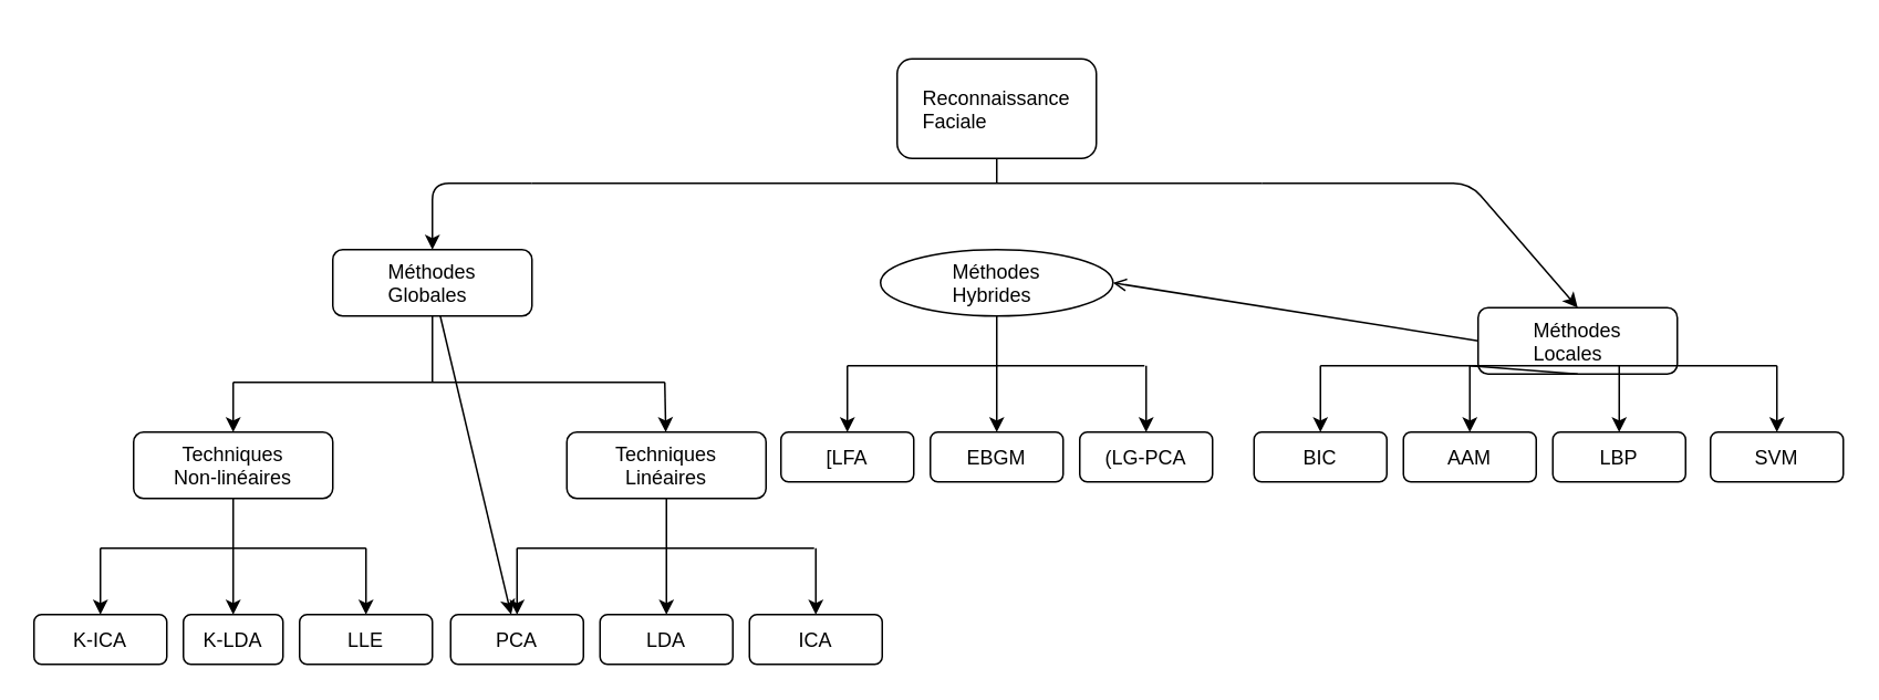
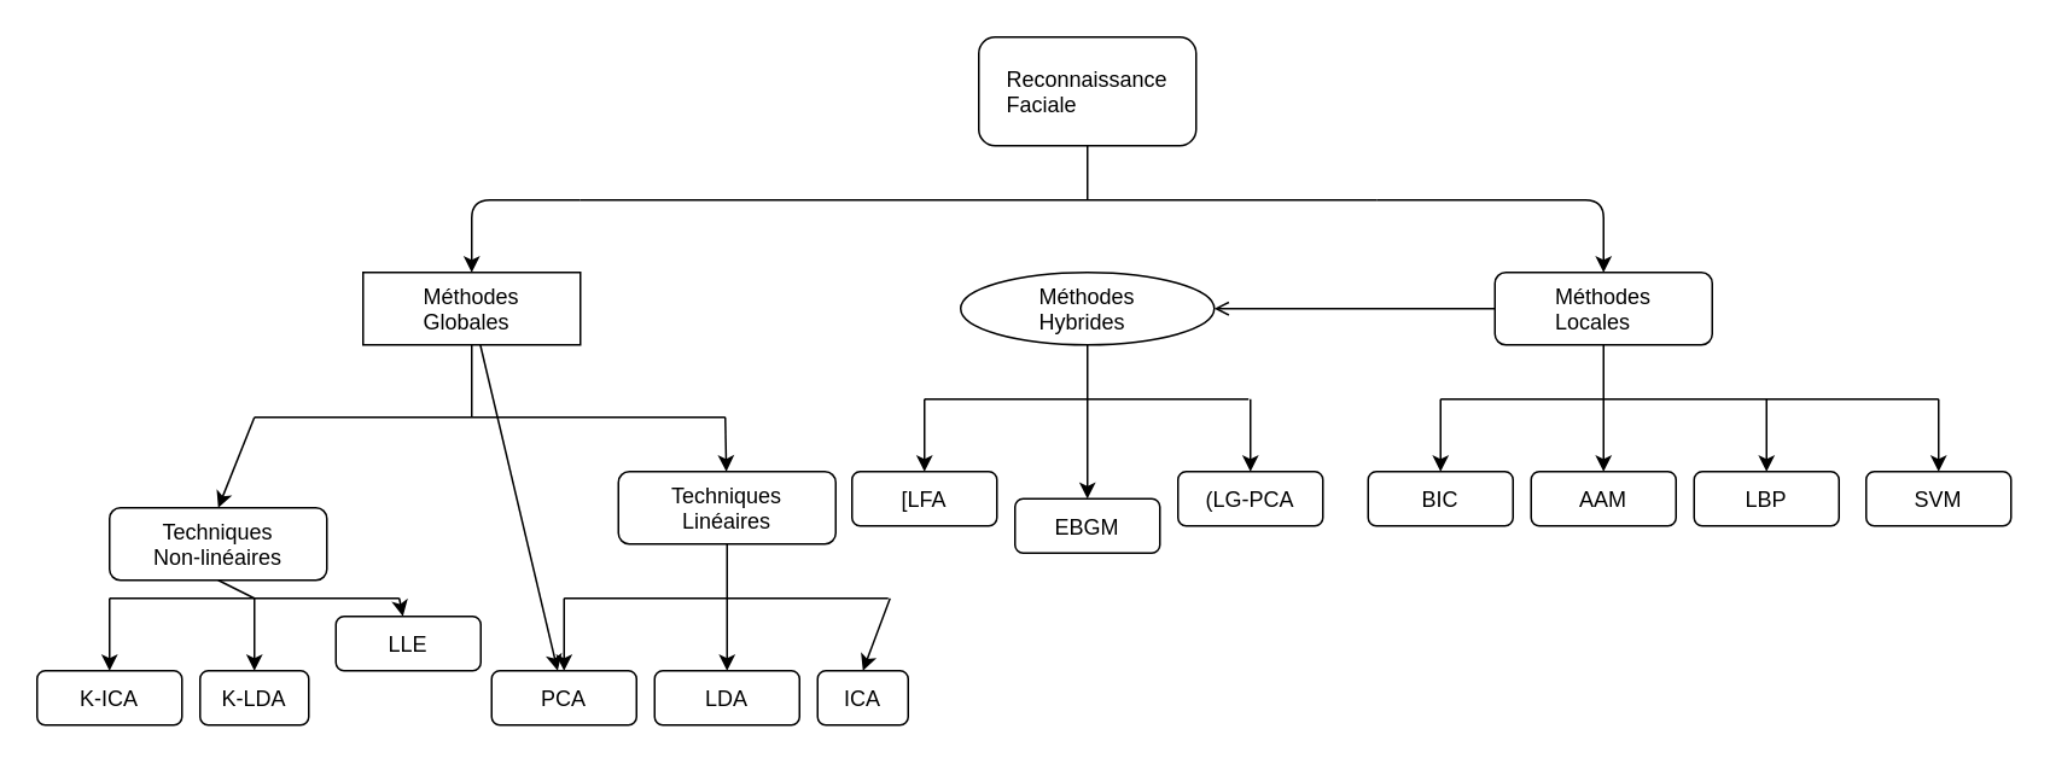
- <mxCell id="2" value="&lt;p style=&quot;margin: 0px; font-variant-numeric: normal; font-variant-east-asian: normal; font-stretch: normal; line-height: normal; text-align: start;&quot; class=&quot;p1&quot;&gt;&lt;font&gt;Reconnaissance&lt;/font&gt;&lt;/p&gt;&lt;p style=&quot;margin: 0px; font-variant-numeric: normal; font-variant-east-asian: normal; font-stretch: normal; line-height: normal; text-align: start;&quot; class=&quot;p1&quot;&gt;&lt;font&gt;Faciale&lt;/font&gt;&lt;/p&gt;" style="rounded=1;whiteSpace=wrap;html=1;labelBackgroundColor=none;labelBorderColor=none;fillColor=none;strokeColor=#000000;fontColor=#000000;" vertex="1" parent="1"><mxGeometry x="540" y="35" width="120" height="60" as="geometry" /></mxCell>
+ <mxCell id="2" value="&lt;p style=&quot;margin: 0px; font-variant-numeric: normal; font-variant-east-asian: normal; font-stretch: normal; line-height: normal; text-align: start;&quot; class=&quot;p1&quot;&gt;&lt;font&gt;Reconnaissance&lt;/font&gt;&lt;/p&gt;&lt;p style=&quot;margin: 0px; font-variant-numeric: normal; font-variant-east-asian: normal; font-stretch: normal; line-height: normal; text-align: start;&quot; class=&quot;p1&quot;&gt;&lt;font&gt;Faciale&lt;/font&gt;&lt;/p&gt;" style="rounded=1;whiteSpace=wrap;html=1;labelBackgroundColor=none;labelBorderColor=none;fillColor=none;strokeColor=#000000;fontColor=#000000;" vertex="1" parent="1"><mxGeometry x="540" y="20" width="120" height="60" as="geometry" /></mxCell>
- <mxCell id="9" value="&lt;p style=&quot;margin: 0px; font-variant-numeric: normal; font-variant-east-asian: normal; font-stretch: normal; line-height: normal; text-align: start;&quot; class=&quot;p1&quot;&gt;Méthodes&lt;/p&gt;&lt;p style=&quot;margin: 0px; font-variant-numeric: normal; font-variant-east-asian: normal; font-stretch: normal; line-height: normal; text-align: start;&quot; class=&quot;p1&quot;&gt;Globales&lt;/p&gt;" style="rounded=1;whiteSpace=wrap;html=1;labelBackgroundColor=none;labelBorderColor=none;fillColor=none;strokeColor=#000000;fontColor=#000000;" vertex="1" parent="1"><mxGeometry x="200" y="150" width="120" height="40" as="geometry" /></mxCell>
+ <mxCell id="9" value="&lt;p style=&quot;margin: 0px; font-variant-numeric: normal; font-variant-east-asian: normal; font-stretch: normal; line-height: normal; text-align: start;&quot; class=&quot;p1&quot;&gt;Méthodes&lt;/p&gt;&lt;p style=&quot;margin: 0px; font-variant-numeric: normal; font-variant-east-asian: normal; font-stretch: normal; line-height: normal; text-align: start;&quot; class=&quot;p1&quot;&gt;Globales&lt;/p&gt;" style="whiteSpace=wrap;html=1;labelBackgroundColor=none;labelBorderColor=none;fillColor=none;strokeColor=#000000;fontColor=#000000;rounded=0;" vertex="1" parent="1"><mxGeometry x="200" y="150" width="120" height="40" as="geometry" /></mxCell>
- <mxCell id="12" value="&lt;p style=&quot;margin: 0px; font-variant-numeric: normal; font-variant-east-asian: normal; font-stretch: normal; line-height: normal; text-align: start;&quot; class=&quot;p1&quot;&gt;Méthodes&lt;/p&gt;&lt;p style=&quot;margin: 0px; font-variant-numeric: normal; font-variant-east-asian: normal; font-stretch: normal; line-height: normal; text-align: start;&quot; class=&quot;p1&quot;&gt;Locales&lt;/p&gt;" style="rounded=1;whiteSpace=wrap;html=1;labelBackgroundColor=none;labelBorderColor=none;fillColor=none;strokeColor=#000000;fontColor=#000000;" vertex="1" parent="1"><mxGeometry x="890" y="185" width="120" height="40" as="geometry" /></mxCell>
+ <mxCell id="12" value="&lt;p style=&quot;margin: 0px; font-variant-numeric: normal; font-variant-east-asian: normal; font-stretch: normal; line-height: normal; text-align: start;&quot; class=&quot;p1&quot;&gt;Méthodes&lt;/p&gt;&lt;p style=&quot;margin: 0px; font-variant-numeric: normal; font-variant-east-asian: normal; font-stretch: normal; line-height: normal; text-align: start;&quot; class=&quot;p1&quot;&gt;Locales&lt;/p&gt;" style="rounded=1;whiteSpace=wrap;html=1;labelBackgroundColor=none;labelBorderColor=none;fillColor=none;strokeColor=#000000;fontColor=#000000;" vertex="1" parent="1"><mxGeometry x="825" y="150" width="120" height="40" as="geometry" /></mxCell>
- <mxCell id="36" value="&lt;p style=&quot;margin: 0px; font-variant-numeric: normal; font-variant-east-asian: normal; font-stretch: normal; line-height: normal; text-align: start;&quot; class=&quot;p1&quot;&gt;EBGM&lt;/p&gt;" style="whiteSpace=wrap;html=1;rounded=1;labelBackgroundColor=none;labelBorderColor=none;fillColor=none;strokeColor=#000000;fontColor=#000000;" vertex="1" parent="1"><mxGeometry x="560" y="260" width="80" height="30" as="geometry" /></mxCell>
+ <mxCell id="36" value="&lt;p style=&quot;margin: 0px; font-variant-numeric: normal; font-variant-east-asian: normal; font-stretch: normal; line-height: normal; text-align: start;&quot; class=&quot;p1&quot;&gt;EBGM&lt;/p&gt;" style="whiteSpace=wrap;html=1;rounded=1;labelBackgroundColor=none;labelBorderColor=none;fillColor=none;strokeColor=#000000;fontColor=#000000;" vertex="1" parent="1"><mxGeometry x="560" y="275" width="80" height="30" as="geometry" /></mxCell>
- <mxCell id="15" value="&lt;p style=&quot;margin: 0px; font-variant-numeric: normal; font-variant-east-asian: normal; font-stretch: normal; line-height: normal;&quot; class=&quot;p1&quot;&gt;Techniques&lt;/p&gt;&lt;p style=&quot;margin: 0px; font-variant-numeric: normal; font-variant-east-asian: normal; font-stretch: normal; line-height: normal;&quot; class=&quot;p1&quot;&gt;Non-linéaires&lt;/p&gt;" style="rounded=1;whiteSpace=wrap;html=1;align=center;labelBackgroundColor=none;labelBorderColor=none;fillColor=none;strokeColor=#000000;fontColor=#000000;" vertex="1" parent="1"><mxGeometry x="80" y="260" width="120" height="40" as="geometry" /></mxCell>
+ <mxCell id="15" value="&lt;p style=&quot;margin: 0px; font-variant-numeric: normal; font-variant-east-asian: normal; font-stretch: normal; line-height: normal;&quot; class=&quot;p1&quot;&gt;Techniques&lt;/p&gt;&lt;p style=&quot;margin: 0px; font-variant-numeric: normal; font-variant-east-asian: normal; font-stretch: normal; line-height: normal;&quot; class=&quot;p1&quot;&gt;Non-linéaires&lt;/p&gt;" style="rounded=1;whiteSpace=wrap;html=1;align=center;labelBackgroundColor=none;labelBorderColor=none;fillColor=none;strokeColor=#000000;fontColor=#000000;" vertex="1" parent="1"><mxGeometry x="60" y="280" width="120" height="40" as="geometry" /></mxCell>
- <mxCell id="23" value="&lt;p style=&quot;margin: 0px; font-variant-numeric: normal; font-variant-east-asian: normal; font-stretch: normal; line-height: normal; text-align: start;&quot; class=&quot;p1&quot;&gt;LLE&lt;/p&gt;" style="whiteSpace=wrap;html=1;rounded=1;labelBackgroundColor=none;labelBorderColor=none;fillColor=none;strokeColor=#000000;fontColor=#000000;" vertex="1" parent="1"><mxGeometry x="180" y="370" width="80" height="30" as="geometry" /></mxCell>
+ <mxCell id="23" value="&lt;p style=&quot;margin: 0px; font-variant-numeric: normal; font-variant-east-asian: normal; font-stretch: normal; line-height: normal; text-align: start;&quot; class=&quot;p1&quot;&gt;LLE&lt;/p&gt;" style="whiteSpace=wrap;html=1;rounded=1;labelBackgroundColor=none;labelBorderColor=none;fillColor=none;strokeColor=#000000;fontColor=#000000;" vertex="1" parent="1"><mxGeometry x="185" y="340" width="80" height="30" as="geometry" /></mxCell>
- <mxCell id="30" value="&lt;p style=&quot;margin: 0px; font-variant-numeric: normal; font-variant-east-asian: normal; font-stretch: normal; line-height: normal; text-align: start;&quot; class=&quot;p1&quot;&gt;ICA&lt;/p&gt;" style="whiteSpace=wrap;html=1;rounded=1;labelBackgroundColor=none;labelBorderColor=none;fillColor=none;strokeColor=#000000;fontColor=#000000;" vertex="1" parent="1"><mxGeometry x="451" y="370" width="80" height="30" as="geometry" /></mxCell>
+ <mxCell id="30" value="&lt;p style=&quot;margin: 0px; font-variant-numeric: normal; font-variant-east-asian: normal; font-stretch: normal; line-height: normal; text-align: start;&quot; class=&quot;p1&quot;&gt;ICA&lt;/p&gt;" style="whiteSpace=wrap;html=1;rounded=1;labelBackgroundColor=none;labelBorderColor=none;fillColor=none;strokeColor=#000000;fontColor=#000000;" vertex="1" parent="1"><mxGeometry x="451" y="370" width="50" height="30" as="geometry" /></mxCell>
